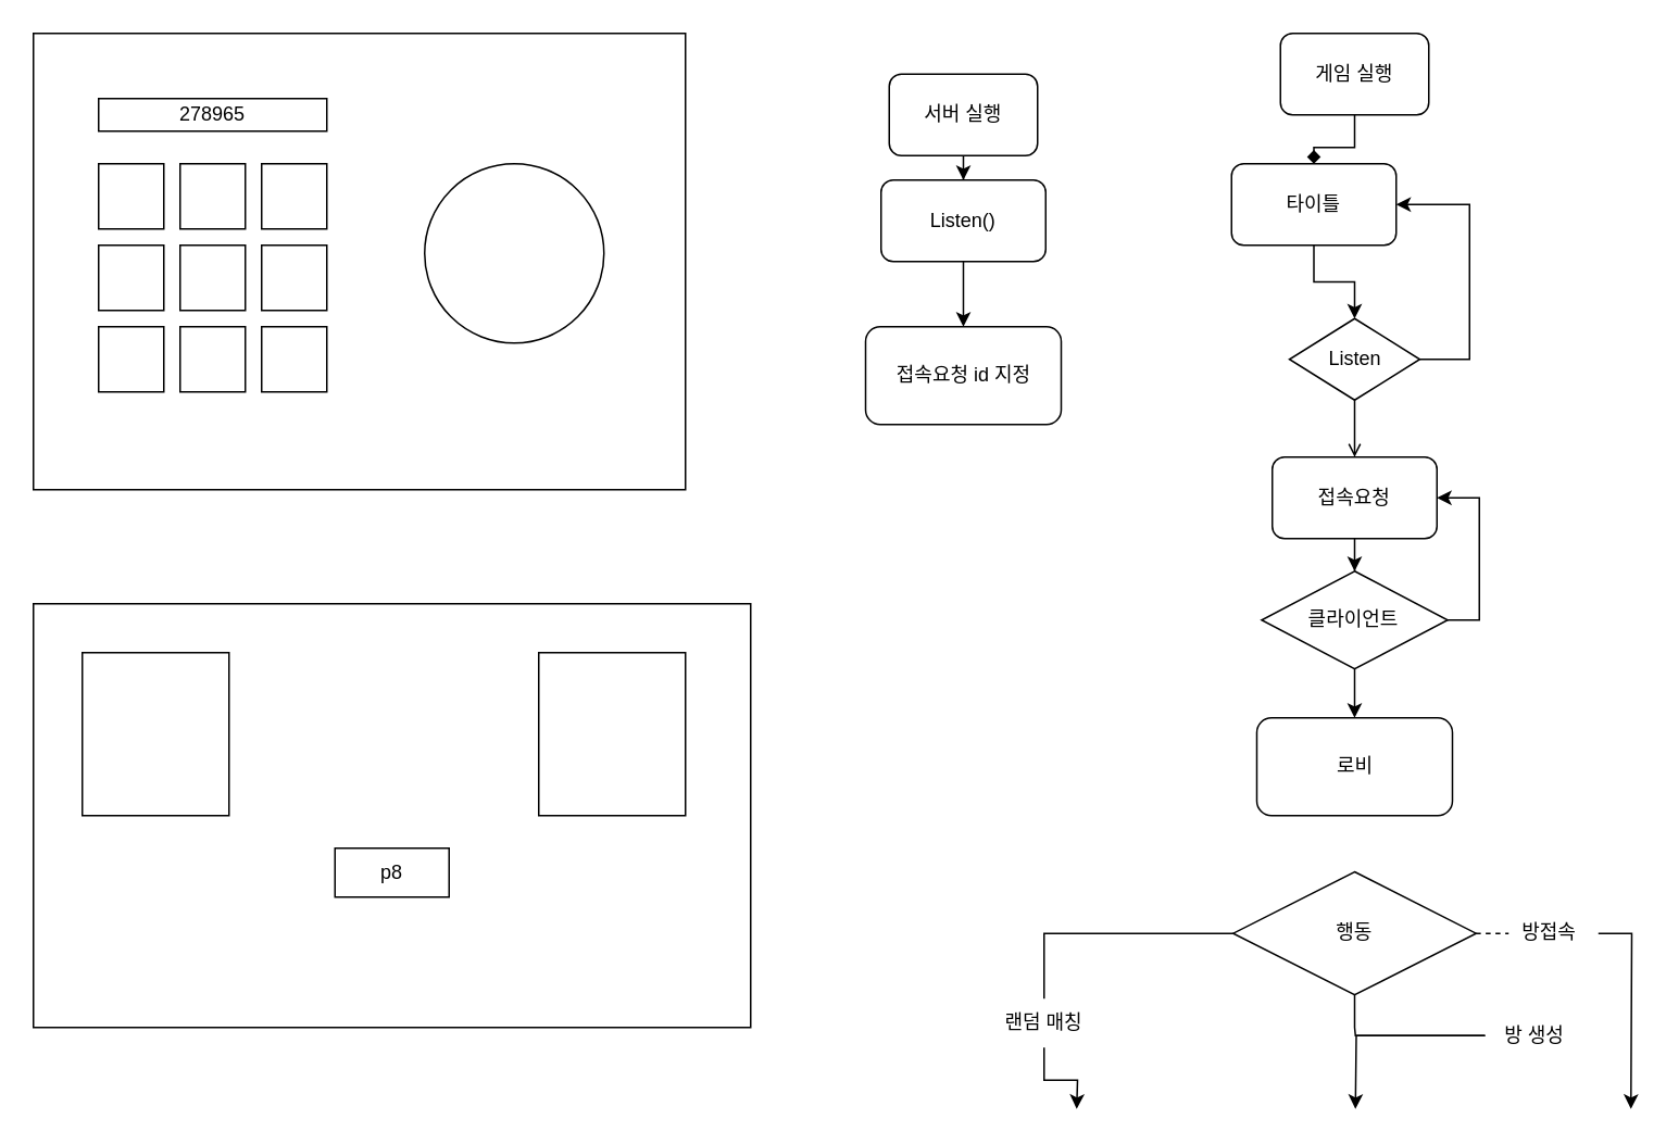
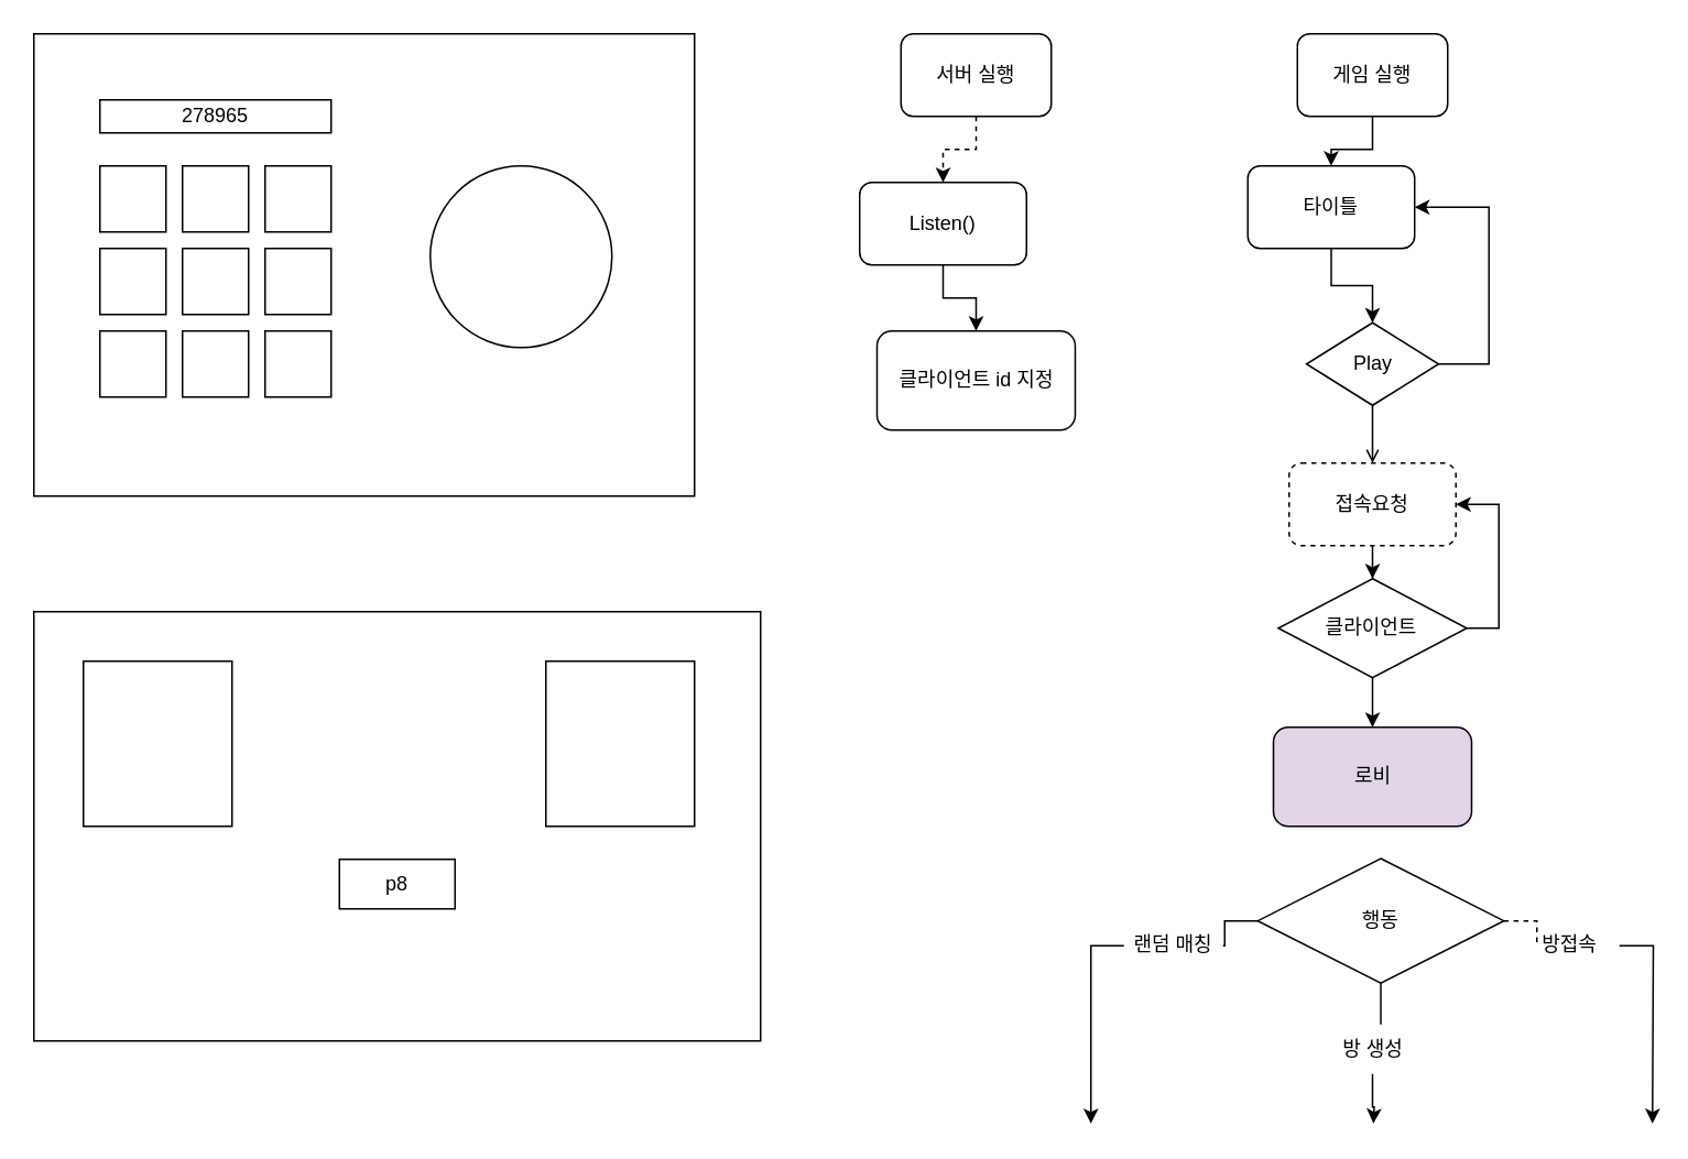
- <mxCell id="8" value="서버 실행" style="rounded=1;whiteSpace=wrap;html=1;" vertex="1" parent="1"><mxGeometry x="545" y="45" width="91" height="50" as="geometry" /></mxCell>
+ <mxCell id="8" value="서버 실행" style="rounded=1;whiteSpace=wrap;html=1;" vertex="1" parent="1"><mxGeometry x="545" y="20" width="91" height="50" as="geometry" /></mxCell>
- <mxCell id="3" value="" style="edgeStyle=orthogonalEdgeStyle;rounded=0;orthogonalLoop=1;jettySize=auto;html=1;endArrow=diamond;" edge="1" parent="1" source="4" target="6"><mxGeometry relative="1" as="geometry" /></mxCell>
+ <mxCell id="3" value="" style="edgeStyle=orthogonalEdgeStyle;rounded=0;orthogonalLoop=1;jettySize=auto;html=1;" edge="1" parent="1" source="4" target="6"><mxGeometry relative="1" as="geometry" /></mxCell>
- <mxCell id="10" value="Listen()" style="whiteSpace=wrap;html=1;rounded=1;" vertex="1" parent="1"><mxGeometry x="540" y="110" width="101" height="50" as="geometry" /></mxCell>
+ <mxCell id="10" value="Listen()" style="whiteSpace=wrap;html=1;rounded=1;" vertex="1" parent="1"><mxGeometry x="520" y="110" width="101" height="50" as="geometry" /></mxCell>
- <mxCell id="28" value="Listen" style="rhombus;whiteSpace=wrap;html=1;" vertex="1" parent="1"><mxGeometry x="790.5" y="195" width="80" height="50" as="geometry" /></mxCell>
+ <mxCell id="28" value="Play" style="rhombus;whiteSpace=wrap;html=1;" vertex="1" parent="1"><mxGeometry x="790.5" y="195" width="80" height="50" as="geometry" /></mxCell>
- <mxCell id="25" value="접속요청 id 지정" style="rounded=1;whiteSpace=wrap;html=1;" vertex="1" parent="1"><mxGeometry x="530.5" y="200" width="120" height="60" as="geometry" /></mxCell>
+ <mxCell id="25" value="클라이언트 id 지정" style="rounded=1;whiteSpace=wrap;html=1;" vertex="1" parent="1"><mxGeometry x="530.5" y="200" width="120" height="60" as="geometry" /></mxCell>
- <mxCell id="12" value="접속요청" style="whiteSpace=wrap;html=1;rounded=1;" vertex="1" parent="1"><mxGeometry x="780" y="280" width="101" height="50" as="geometry" /></mxCell>
+ <mxCell id="12" value="접속요청" style="whiteSpace=wrap;html=1;rounded=1;dashed=1;" vertex="1" parent="1"><mxGeometry x="780" y="280" width="101" height="50" as="geometry" /></mxCell>
- <mxCell id="24" value="로비" style="rounded=1;whiteSpace=wrap;html=1;" vertex="1" parent="1"><mxGeometry x="770.5" y="440" width="120" height="60" as="geometry" /></mxCell>
+ <mxCell id="24" value="로비" style="rounded=1;whiteSpace=wrap;html=1;fillColor=#e1d5e7;" vertex="1" parent="1"><mxGeometry x="770.5" y="440" width="120" height="60" as="geometry" /></mxCell>
- <mxCell id="38" value="행동" style="rhombus;whiteSpace=wrap;html=1;" vertex="1" parent="1"><mxGeometry x="756.01" y="534.5" width="149" height="75.5" as="geometry" /></mxCell>
+ <mxCell id="38" value="행동" style="rhombus;whiteSpace=wrap;html=1;" vertex="1" parent="1"><mxGeometry x="761.01" y="519.5" width="149" height="75.5" as="geometry" /></mxCell>
- <mxCell id="41" value="랜덤 매칭" style="text;html=1;strokeColor=none;fillColor=none;align=center;verticalAlign=middle;whiteSpace=wrap;rounded=0;" vertex="1" parent="1"><mxGeometry x="610" y="612.25" width="60" height="30" as="geometry" /></mxCell>
+ <mxCell id="41" value="랜덤 매칭" style="text;html=1;strokeColor=none;fillColor=none;align=center;verticalAlign=middle;whiteSpace=wrap;rounded=0;" vertex="1" parent="1"><mxGeometry x="680" y="557.25" width="60" height="30" as="geometry" /></mxCell>
- <mxCell id="44" value="방 생성" style="text;html=1;strokeColor=none;fillColor=none;align=center;verticalAlign=middle;whiteSpace=wrap;rounded=0;" vertex="1" parent="1"><mxGeometry x="910.5" y="620" width="60" height="30" as="geometry" /></mxCell>
+ <mxCell id="44" value="방 생성" style="text;html=1;strokeColor=none;fillColor=none;align=center;verticalAlign=middle;whiteSpace=wrap;rounded=0;" vertex="1" parent="1"><mxGeometry x="800.5" y="620" width="60" height="30" as="geometry" /></mxCell>
